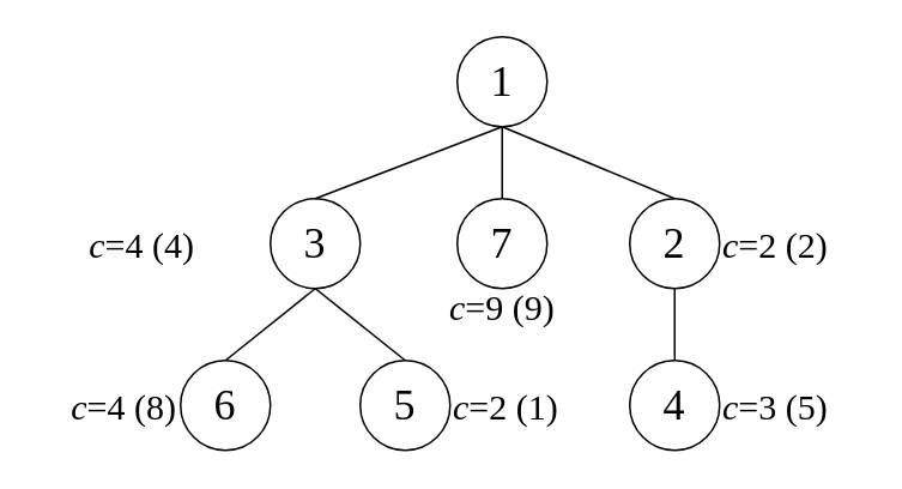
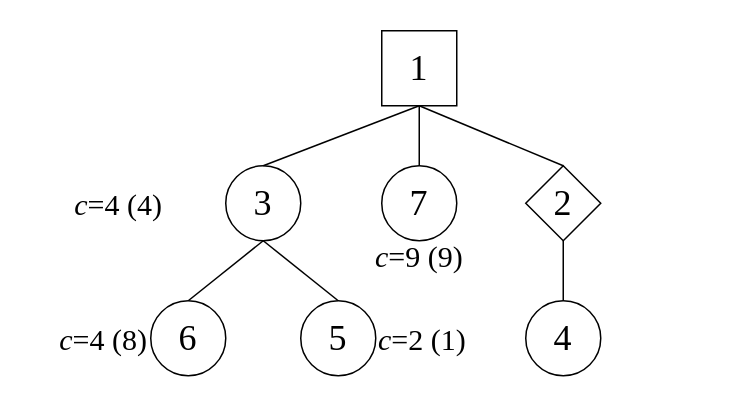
- <mxCell id="2" value="1" style="ellipse;whiteSpace=wrap;html=1;aspect=fixed;fontFamily=Times New Roman;fontSize=24;" parent="1" vertex="1"><mxGeometry x="254" y="20" width="50" height="50" as="geometry" /></mxCell>
+ <mxCell id="2" value="1" style="whiteSpace=wrap;html=1;aspect=fixed;fontFamily=Times New Roman;fontSize=24;rounded=0;" parent="1" vertex="1"><mxGeometry x="254" y="20" width="50" height="50" as="geometry" /></mxCell>
- <mxCell id="5" value="2" style="ellipse;whiteSpace=wrap;html=1;aspect=fixed;fontFamily=Times New Roman;fontSize=24;" parent="1" vertex="1"><mxGeometry x="350" y="110" width="50" height="50" as="geometry" /></mxCell>
+ <mxCell id="5" value="2" style="rhombus;whiteSpace=wrap;html=1;aspect=fixed;fontFamily=Times New Roman;fontSize=24;" parent="1" vertex="1"><mxGeometry x="350" y="110" width="50" height="50" as="geometry" /></mxCell>
- <mxCell id="19" value="&lt;div&gt;&lt;font style=&quot;font-size: 20px;&quot; face=&quot;Times New Roman&quot;&gt;&lt;i&gt;c&lt;/i&gt;=2 (2)&lt;/font&gt;&lt;/div&gt;" style="text;html=1;strokeColor=none;fillColor=none;align=left;verticalAlign=middle;whiteSpace=wrap;rounded=0;" parent="1" vertex="1"><mxGeometry x="400" y="120" width="80" height="30" as="geometry" /></mxCell>
- <mxCell id="18" value="&lt;div&gt;&lt;font style=&quot;font-size: 20px;&quot; face=&quot;Times New Roman&quot;&gt;&lt;i&gt;c&lt;/i&gt;=3 (5)&lt;/font&gt;&lt;/div&gt;" style="text;html=1;strokeColor=none;fillColor=none;align=left;verticalAlign=middle;whiteSpace=wrap;rounded=0;" parent="1" vertex="1"><mxGeometry x="400" y="210" width="80" height="30" as="geometry" /></mxCell>
